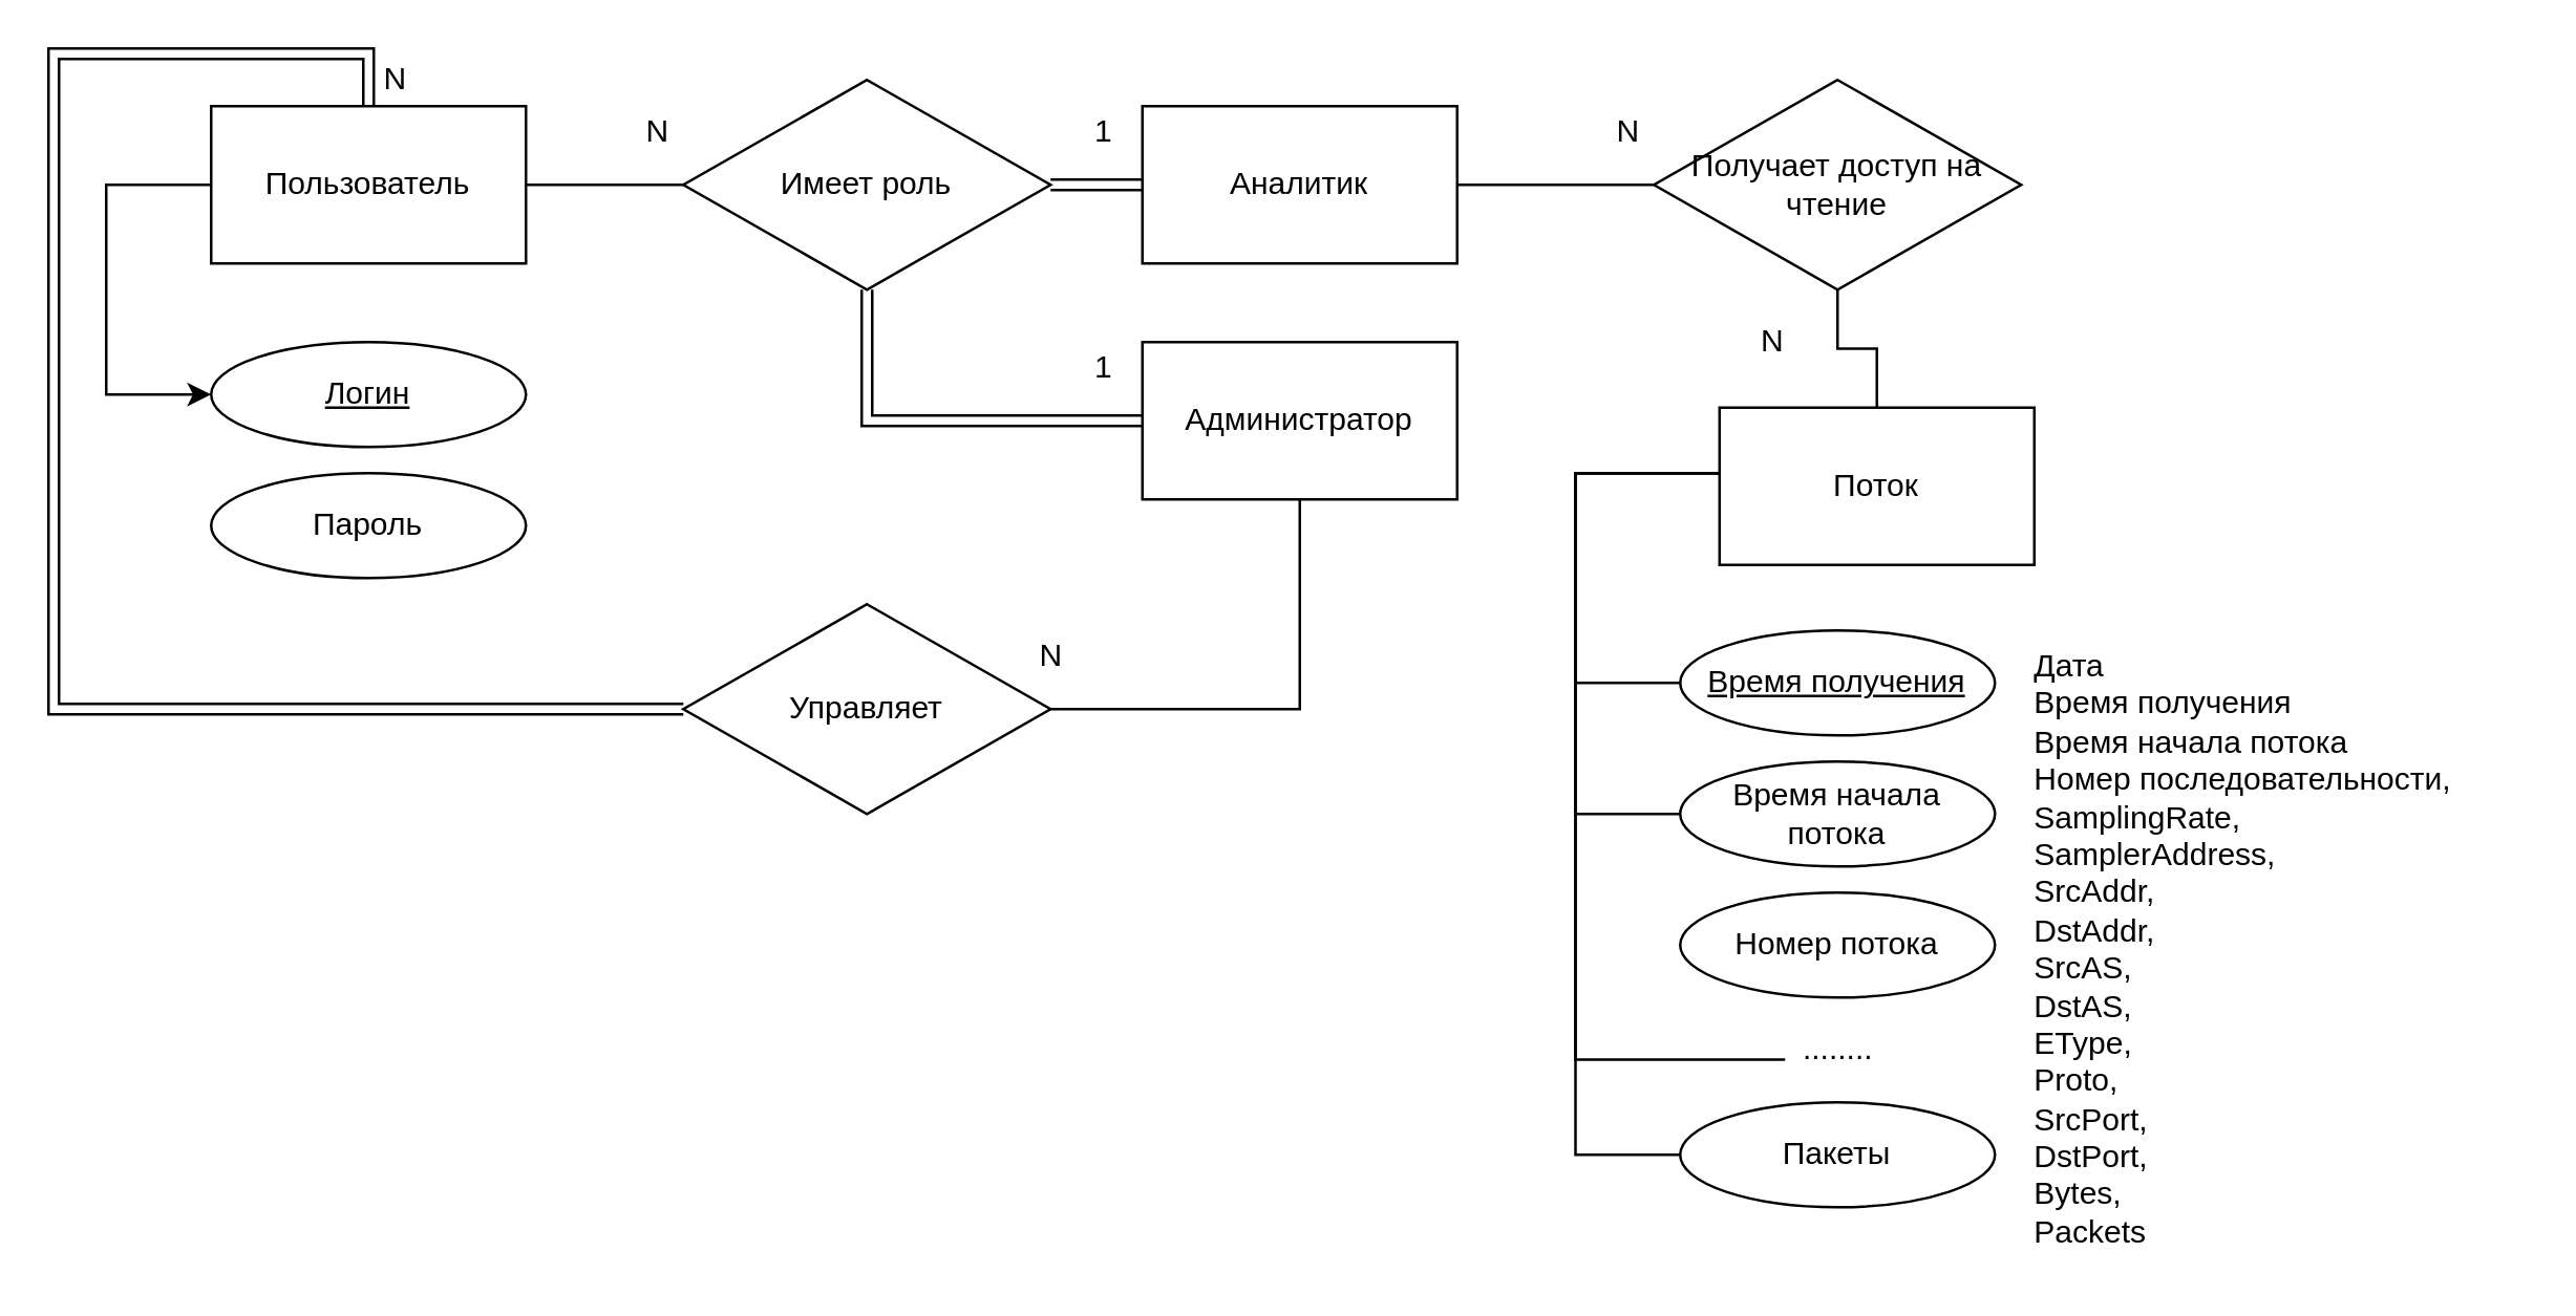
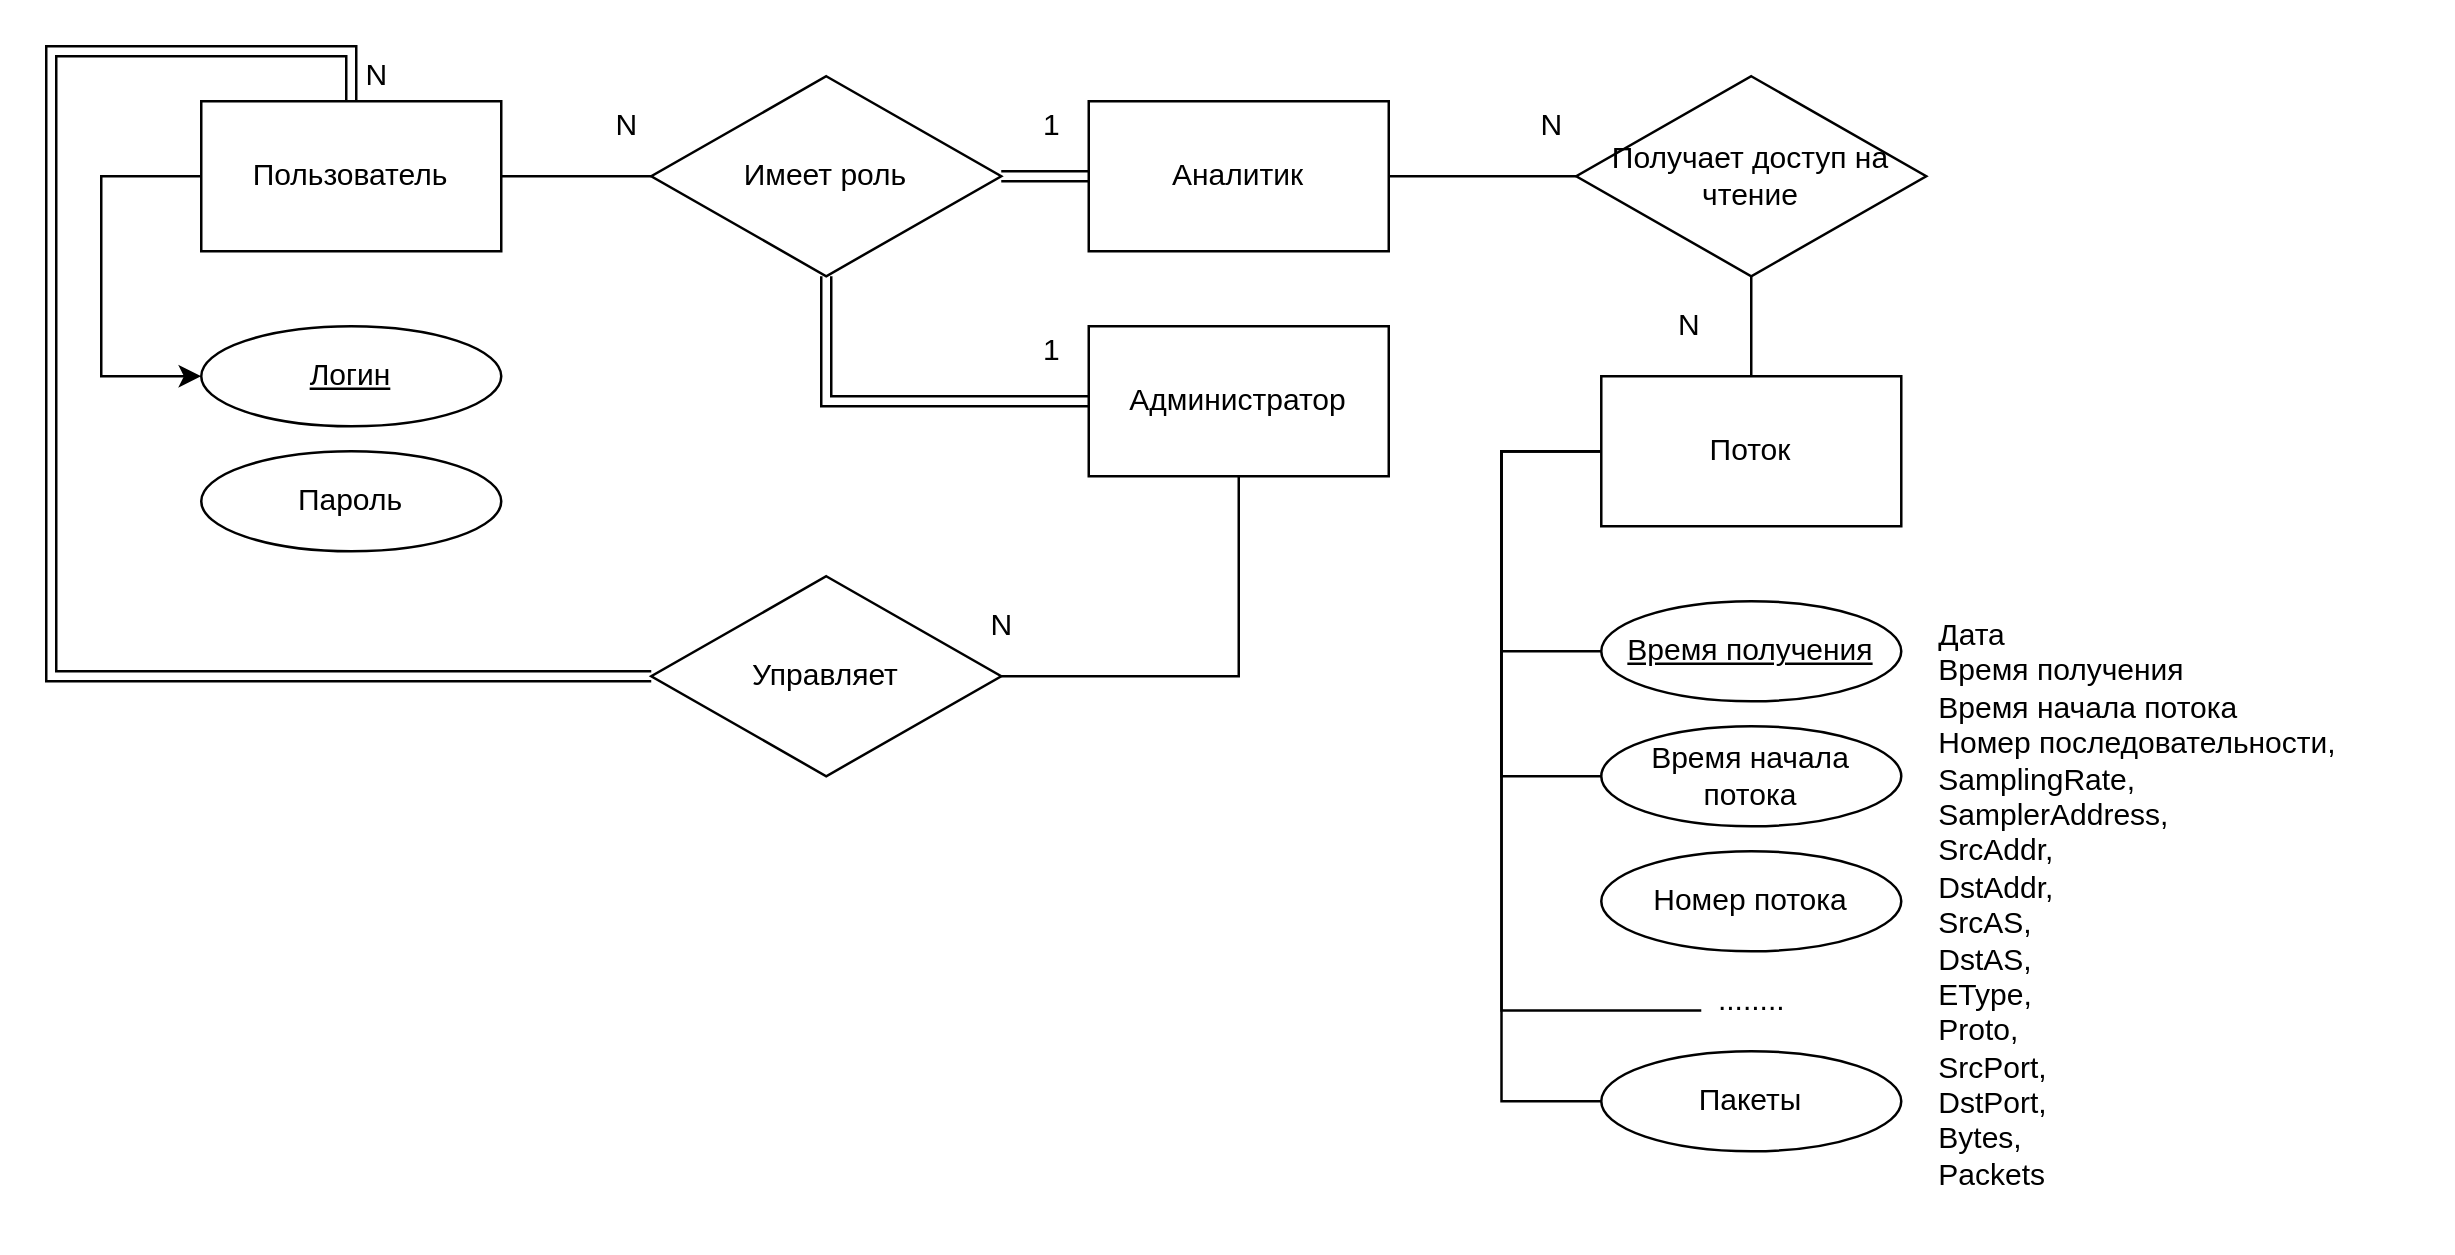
- <mxCell id="11" value="Поток" style="rounded=0;whiteSpace=wrap;html=1;" parent="1" vertex="1"><mxGeometry x="655.01" y="155" width="120" height="60" as="geometry" /></mxCell>
+ <mxCell id="11" value="Поток" style="rounded=0;whiteSpace=wrap;html=1;" parent="1" vertex="1"><mxGeometry x="640.01" y="150" width="120" height="60" as="geometry" /></mxCell>
